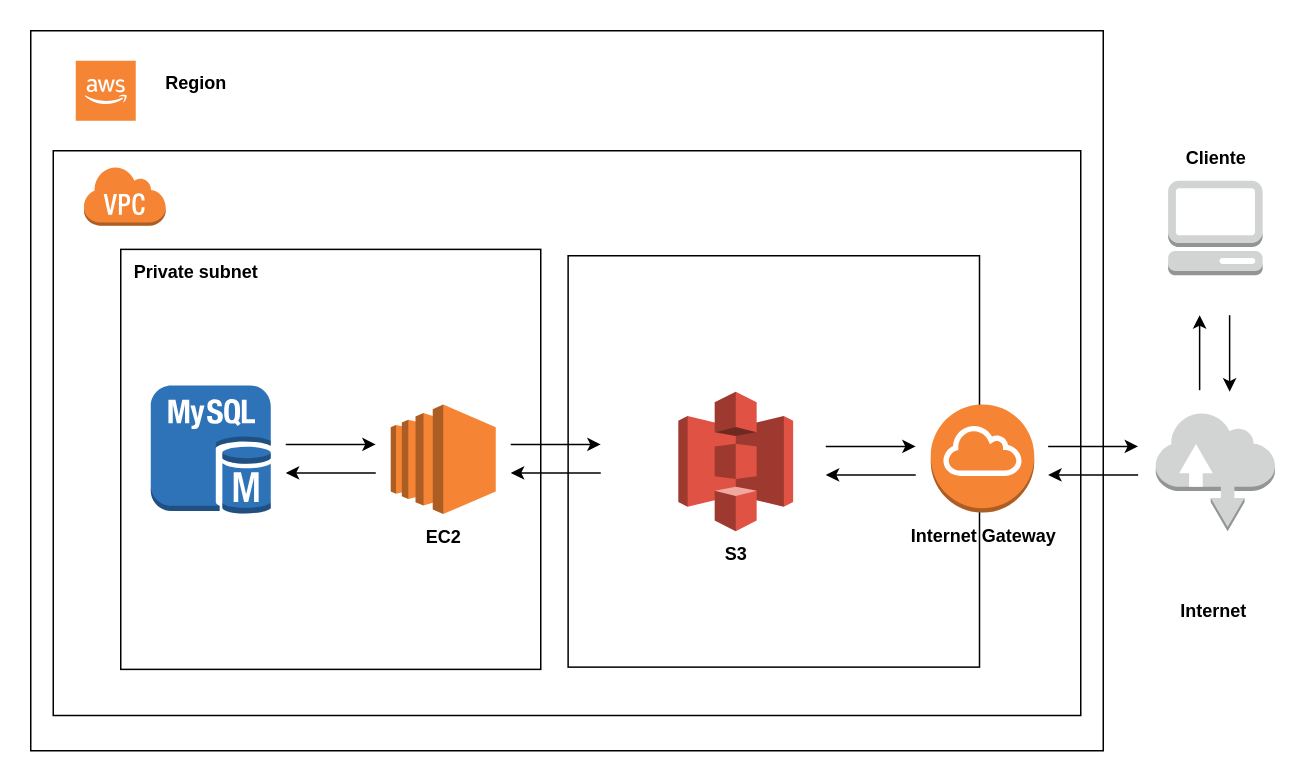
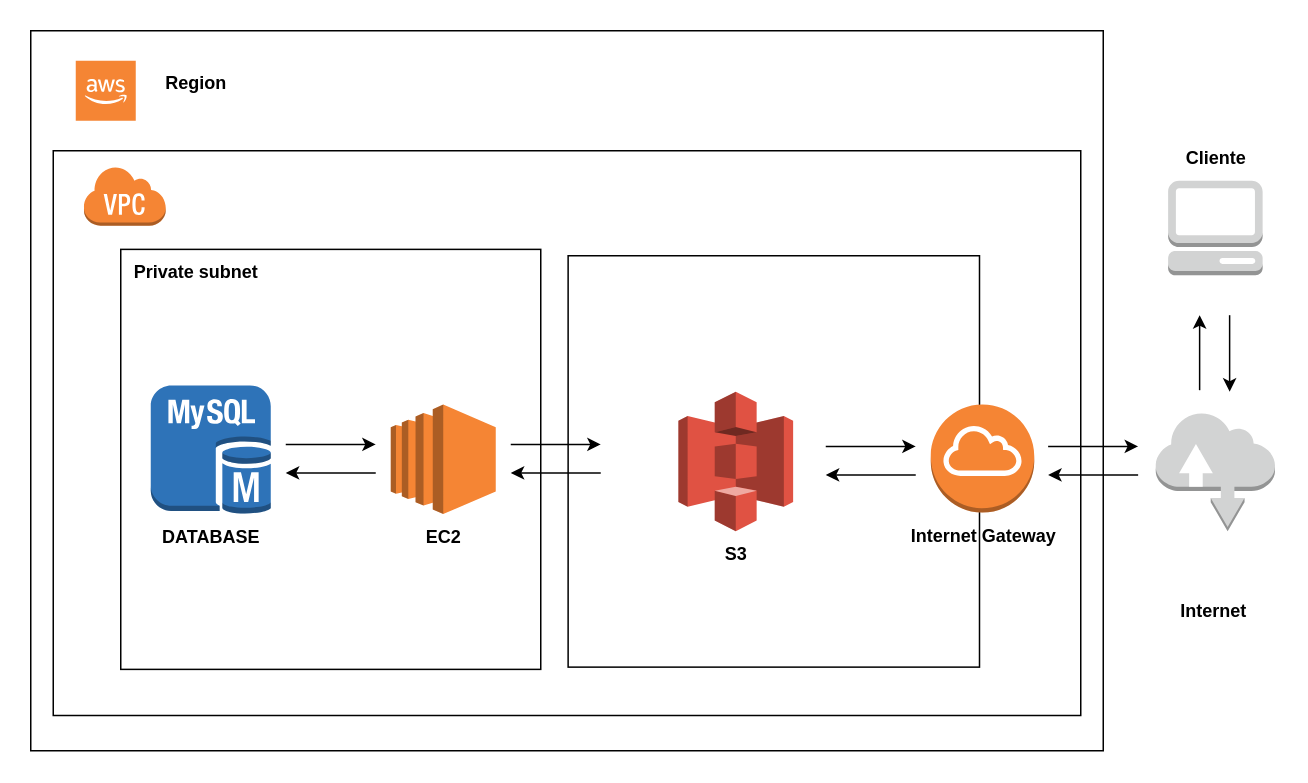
+ <mxCell id="13" value="&lt;b&gt;DATABASE&lt;/b&gt;" style="text;html=1;align=center;verticalAlign=middle;resizable=0;points=[];autosize=1;strokeColor=none;fillColor=none;" parent="1" vertex="1"><mxGeometry x="95" y="343" width="90" height="30" as="geometry" /></mxCell>
